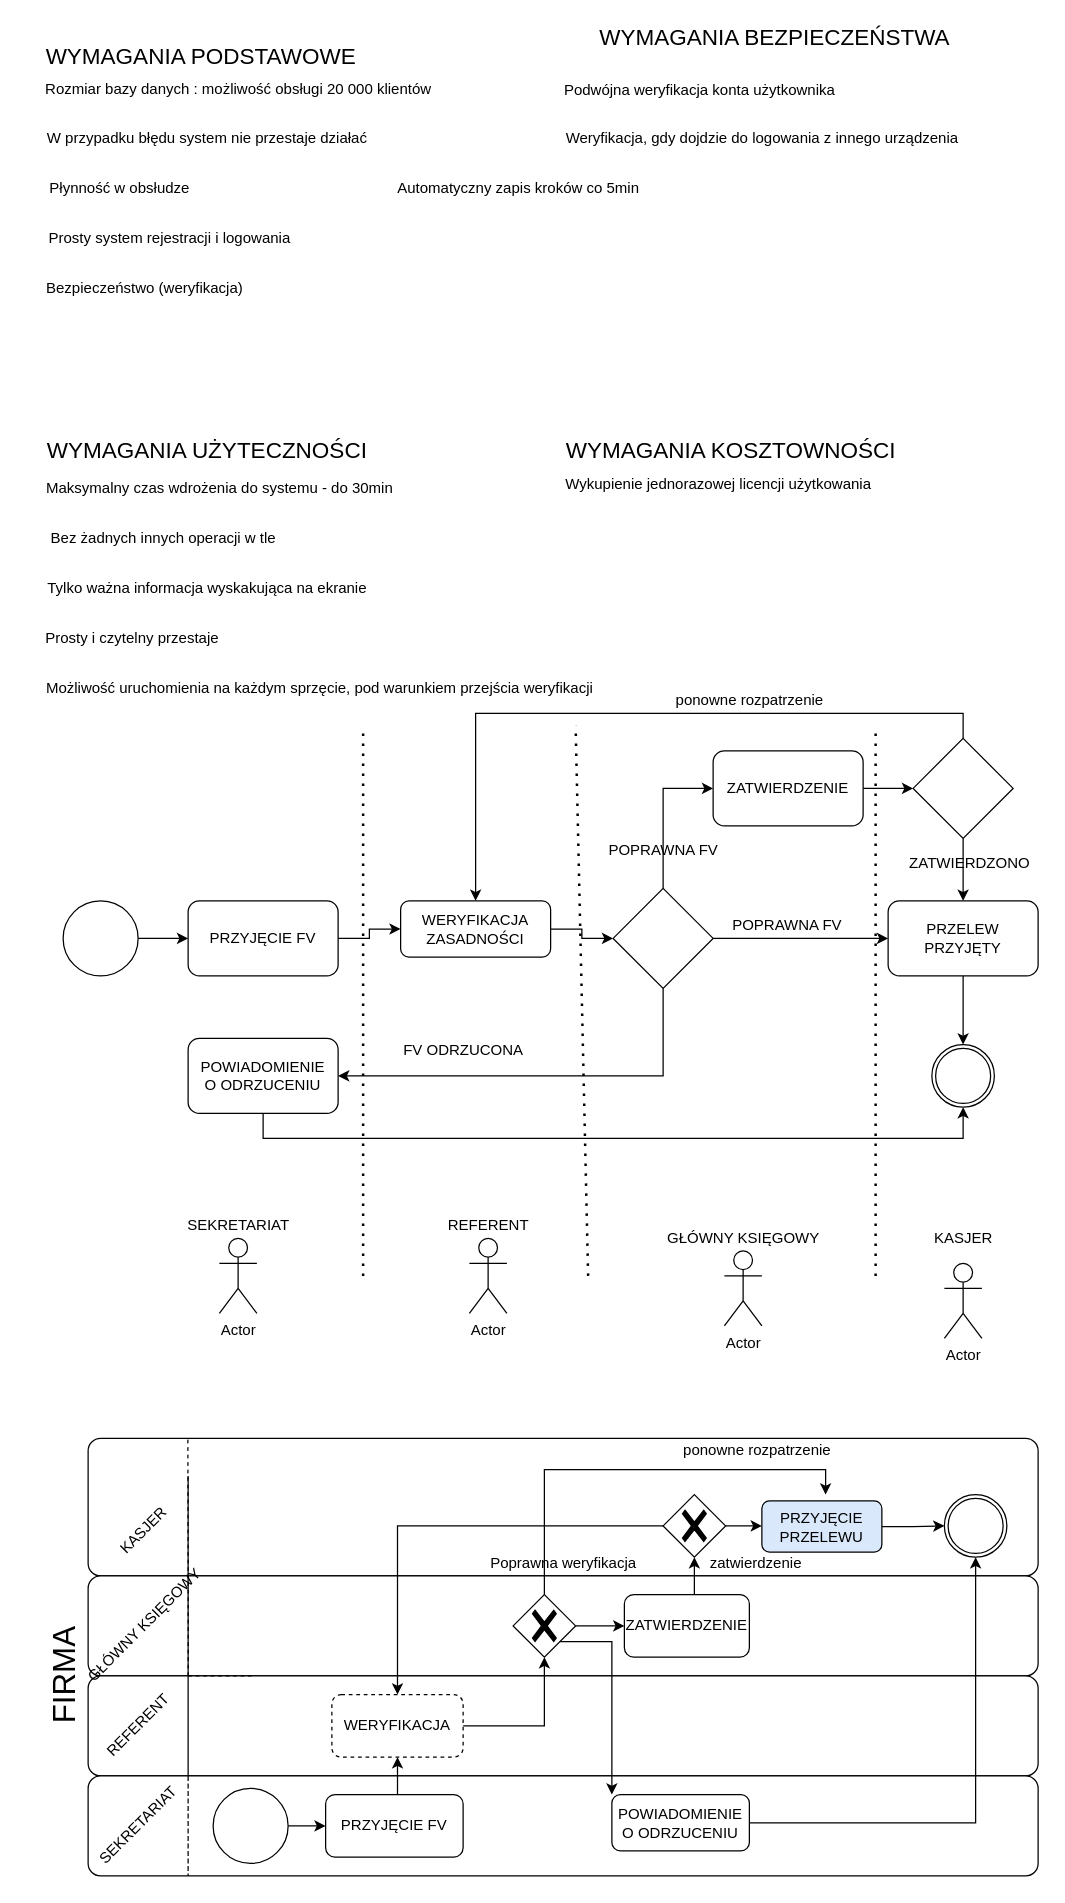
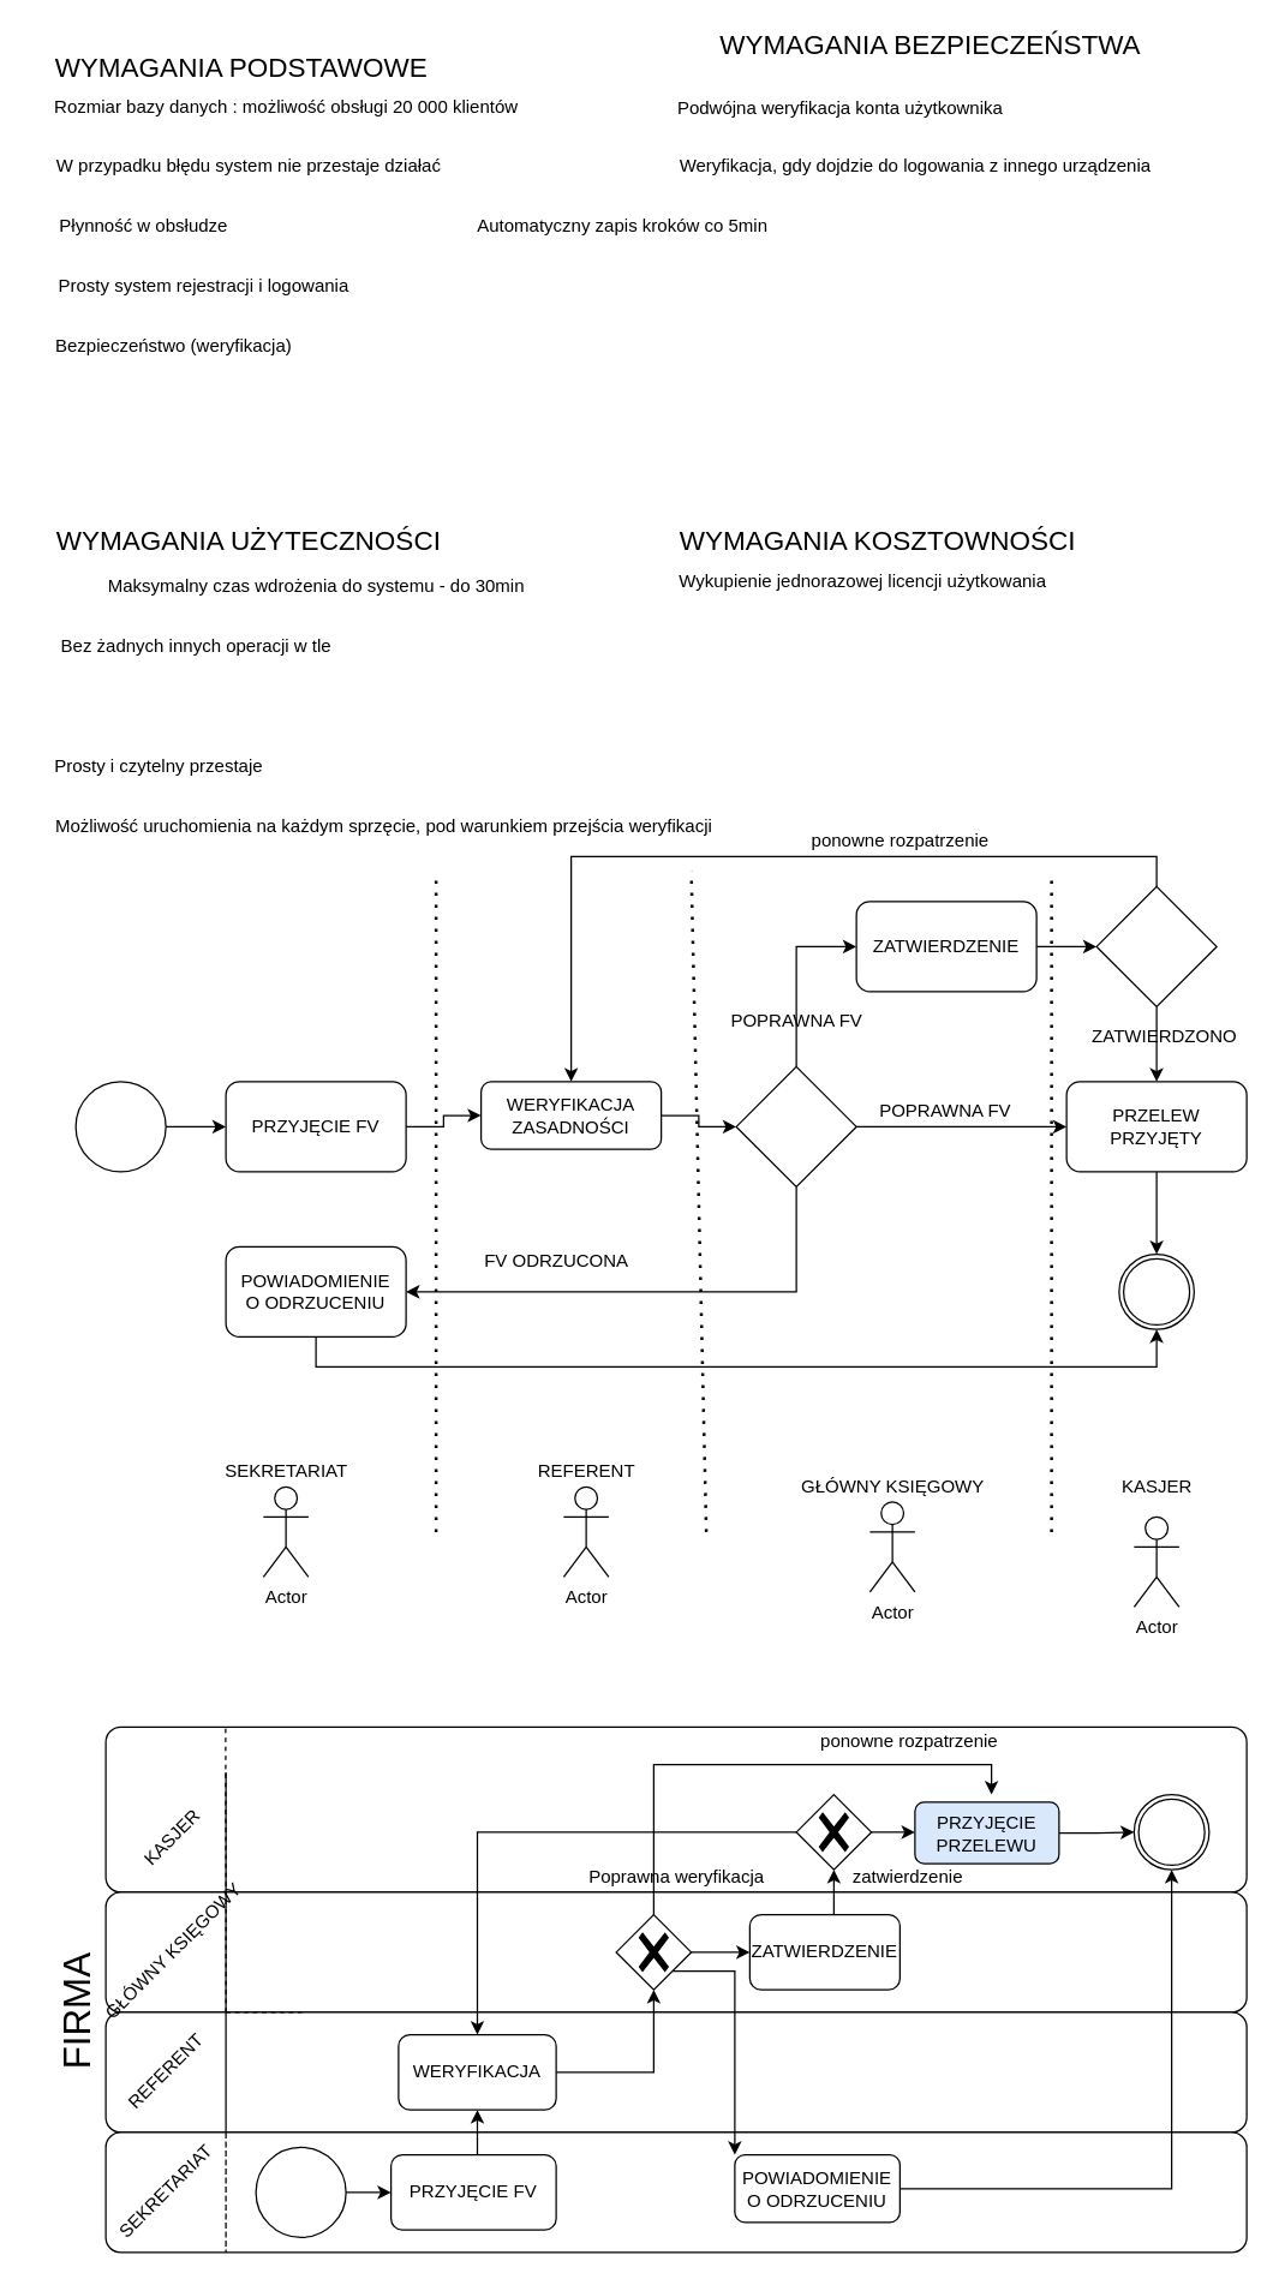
- <mxCell id="15" value="Maksymalny czas wdrożenia do systemu - do 30min&lt;br&gt;" style="text;html=1;align=center;verticalAlign=middle;resizable=0;points=[];autosize=1;strokeColor=none;fillColor=none;fontSize=12;" vertex="1" parent="1"><mxGeometry y="380" width="290" height="20" as="geometry" x="30" /></mxCell>
+ <mxCell id="15" value="Maksymalny czas wdrożenia do systemu - do 30min&lt;br&gt;" style="text;html=1;align=center;verticalAlign=middle;resizable=0;points=[];autosize=1;strokeColor=none;fillColor=none;fontSize=12;" vertex="1" parent="1"><mxGeometry x="65" y="380" width="290" height="20" as="geometry" /></mxCell>
- <mxCell id="17" value="Tylko ważna informacja wyskakująca na ekranie" style="text;html=1;align=center;verticalAlign=middle;resizable=0;points=[];autosize=1;strokeColor=none;fillColor=none;fontSize=12;" vertex="1" parent="1"><mxGeometry y="460" width="270" height="20" as="geometry" x="30" /></mxCell>
- <mxCell id="71" value="WERYFIKACJA" style="rounded=1;whiteSpace=wrap;html=1;fontSize=12;dashed=1;" vertex="1" parent="1"><mxGeometry x="265" y="1355" width="105" height="50" as="geometry" /></mxCell>
+ <mxCell id="71" value="WERYFIKACJA" style="rounded=1;whiteSpace=wrap;html=1;fontSize=12;" vertex="1" parent="1"><mxGeometry x="265" y="1355" width="105" height="50" as="geometry" /></mxCell>
